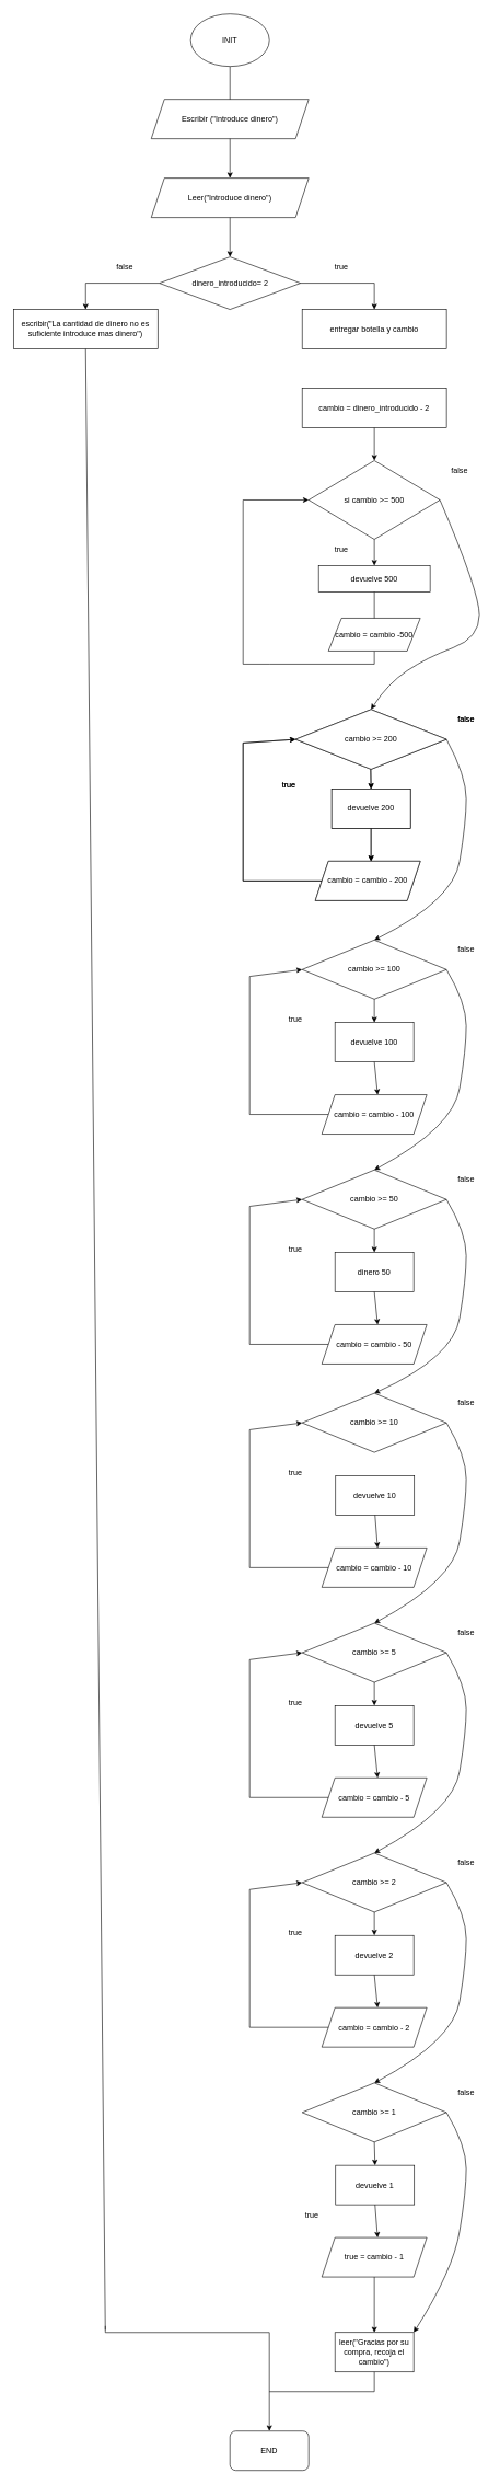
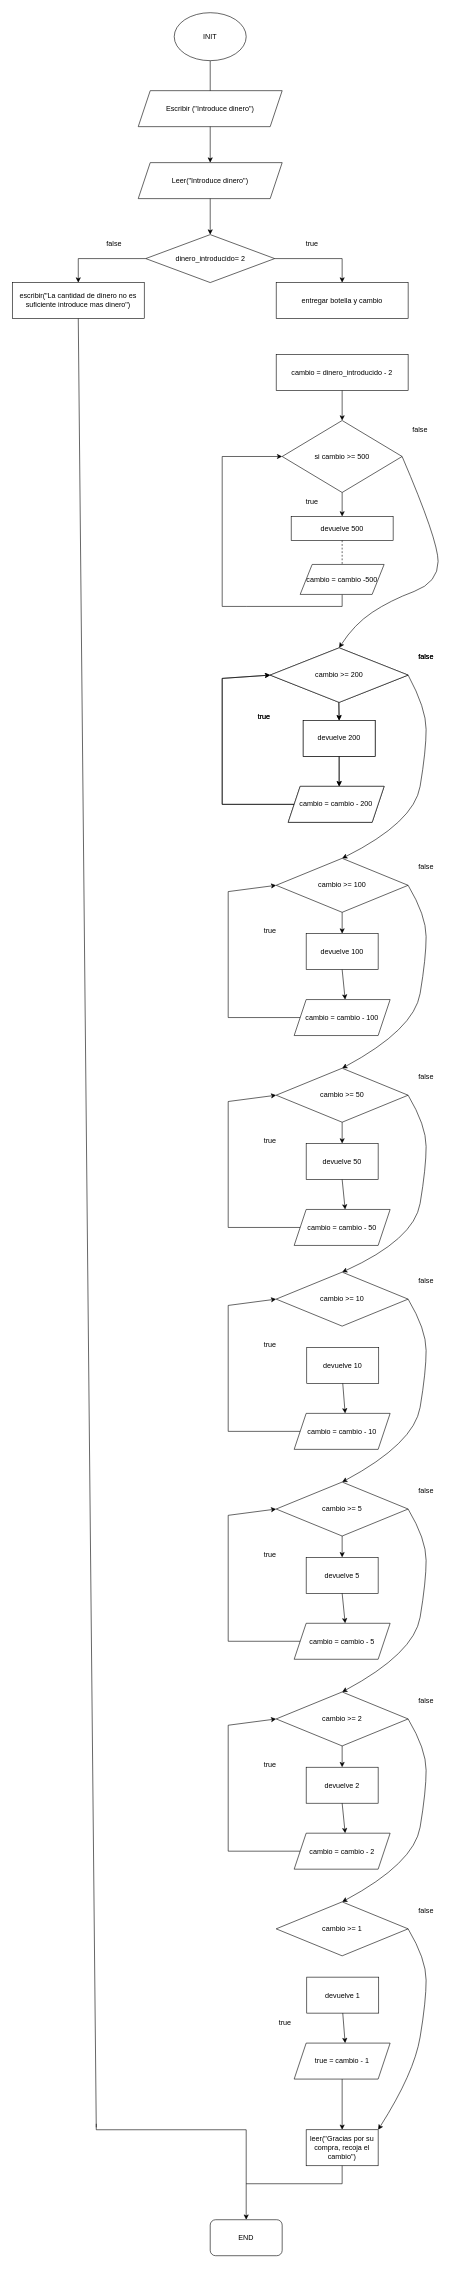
- <mxCell id="32" value="" style="endArrow=none;html=1;rounded=0;exitX=0.5;exitY=1;exitDx=0;exitDy=0;" edge="1" parent="1" source="21" target="31"><mxGeometry width="50" height="50" relative="1" as="geometry"><mxPoint x="570" y="960" as="sourcePoint" /><mxPoint x="570" y="1010" as="targetPoint" /></mxGeometry></mxCell>
+ <mxCell id="32" value="" style="endArrow=none;html=1;rounded=0;exitX=0.5;exitY=1;exitDx=0;exitDy=0;dashed=1;" edge="1" parent="1" source="21" target="31"><mxGeometry width="50" height="50" relative="1" as="geometry"><mxPoint x="570" y="960" as="sourcePoint" /><mxPoint x="570" y="1010" as="targetPoint" /></mxGeometry></mxCell>
- <mxCell id="66" value="dinero 50" style="rounded=0;whiteSpace=wrap;html=1;" vertex="1" parent="1"><mxGeometry x="510" y="1905.5" width="120" height="60" as="geometry" /></mxCell>
+ <mxCell id="66" value="devuelve 50" style="rounded=0;whiteSpace=wrap;html=1;" vertex="1" parent="1"><mxGeometry x="510" y="1905.5" width="120" height="60" as="geometry" /></mxCell>
- <mxCell id="115" value="" style="endArrow=classic;html=1;rounded=0;exitX=0.5;exitY=1;exitDx=0;exitDy=0;entryX=0.5;entryY=0;entryDx=0;entryDy=0;" edge="1" parent="1" source="108" target="109"><mxGeometry width="50" height="50" relative="1" as="geometry"><mxPoint x="320" y="3440" as="sourcePoint" /><mxPoint x="370" y="3390" as="targetPoint" /></mxGeometry></mxCell>
